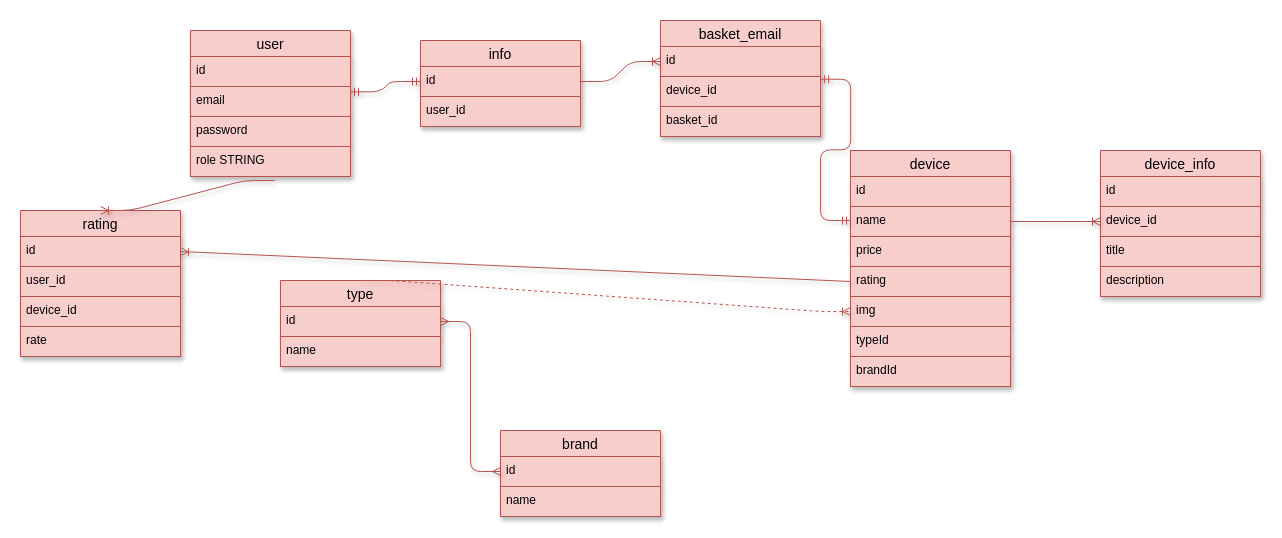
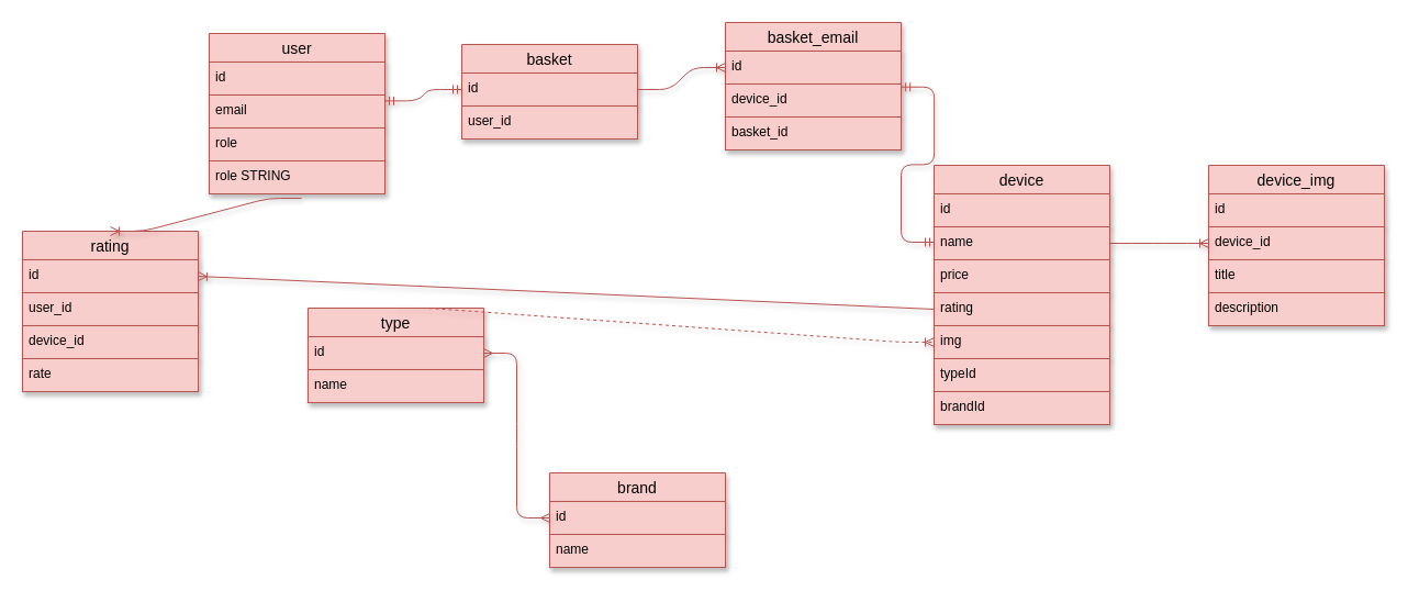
- <mxCell id="7" value="info" style="swimlane;fontStyle=0;childLayout=stackLayout;horizontal=1;startSize=26;horizontalStack=0;resizeParent=1;resizeParentMax=0;resizeLast=0;collapsible=1;marginBottom=0;align=center;fontSize=14;fillColor=#f8cecc;strokeColor=#b85450;shadow=1;" parent="1" vertex="1"><mxGeometry x="420" y="40" width="160" height="86" as="geometry" /></mxCell>
+ <mxCell id="7" value="basket" style="swimlane;fontStyle=0;childLayout=stackLayout;horizontal=1;startSize=26;horizontalStack=0;resizeParent=1;resizeParentMax=0;resizeLast=0;collapsible=1;marginBottom=0;align=center;fontSize=14;fillColor=#f8cecc;strokeColor=#b85450;shadow=1;" parent="1" vertex="1"><mxGeometry x="420" y="40" width="160" height="86" as="geometry" /></mxCell>
- <mxCell id="5" value="password" style="text;strokeColor=#b85450;fillColor=#f8cecc;spacingLeft=4;spacingRight=4;overflow=hidden;rotatable=0;points=[[0,0.5],[1,0.5]];portConstraint=eastwest;fontSize=12;shadow=1;" parent="2" vertex="1"><mxGeometry y="86" width="160" height="30" as="geometry" /></mxCell>
+ <mxCell id="5" value="role" style="text;strokeColor=#b85450;fillColor=#f8cecc;spacingLeft=4;spacingRight=4;overflow=hidden;rotatable=0;points=[[0,0.5],[1,0.5]];portConstraint=eastwest;fontSize=12;shadow=1;" parent="2" vertex="1"><mxGeometry y="86" width="160" height="30" as="geometry" /></mxCell>
- <mxCell id="27" value="device_info" style="swimlane;fontStyle=0;childLayout=stackLayout;horizontal=1;startSize=26;horizontalStack=0;resizeParent=1;resizeParentMax=0;resizeLast=0;collapsible=1;marginBottom=0;align=center;fontSize=14;fillColor=#f8cecc;strokeColor=#b85450;shadow=1;" parent="1" vertex="1"><mxGeometry x="1100" y="150" width="160" height="146" as="geometry" /></mxCell>
+ <mxCell id="27" value="device_img" style="swimlane;fontStyle=0;childLayout=stackLayout;horizontal=1;startSize=26;horizontalStack=0;resizeParent=1;resizeParentMax=0;resizeLast=0;collapsible=1;marginBottom=0;align=center;fontSize=14;fillColor=#f8cecc;strokeColor=#b85450;shadow=1;" parent="1" vertex="1"><mxGeometry x="1100" y="150" width="160" height="146" as="geometry" /></mxCell>
